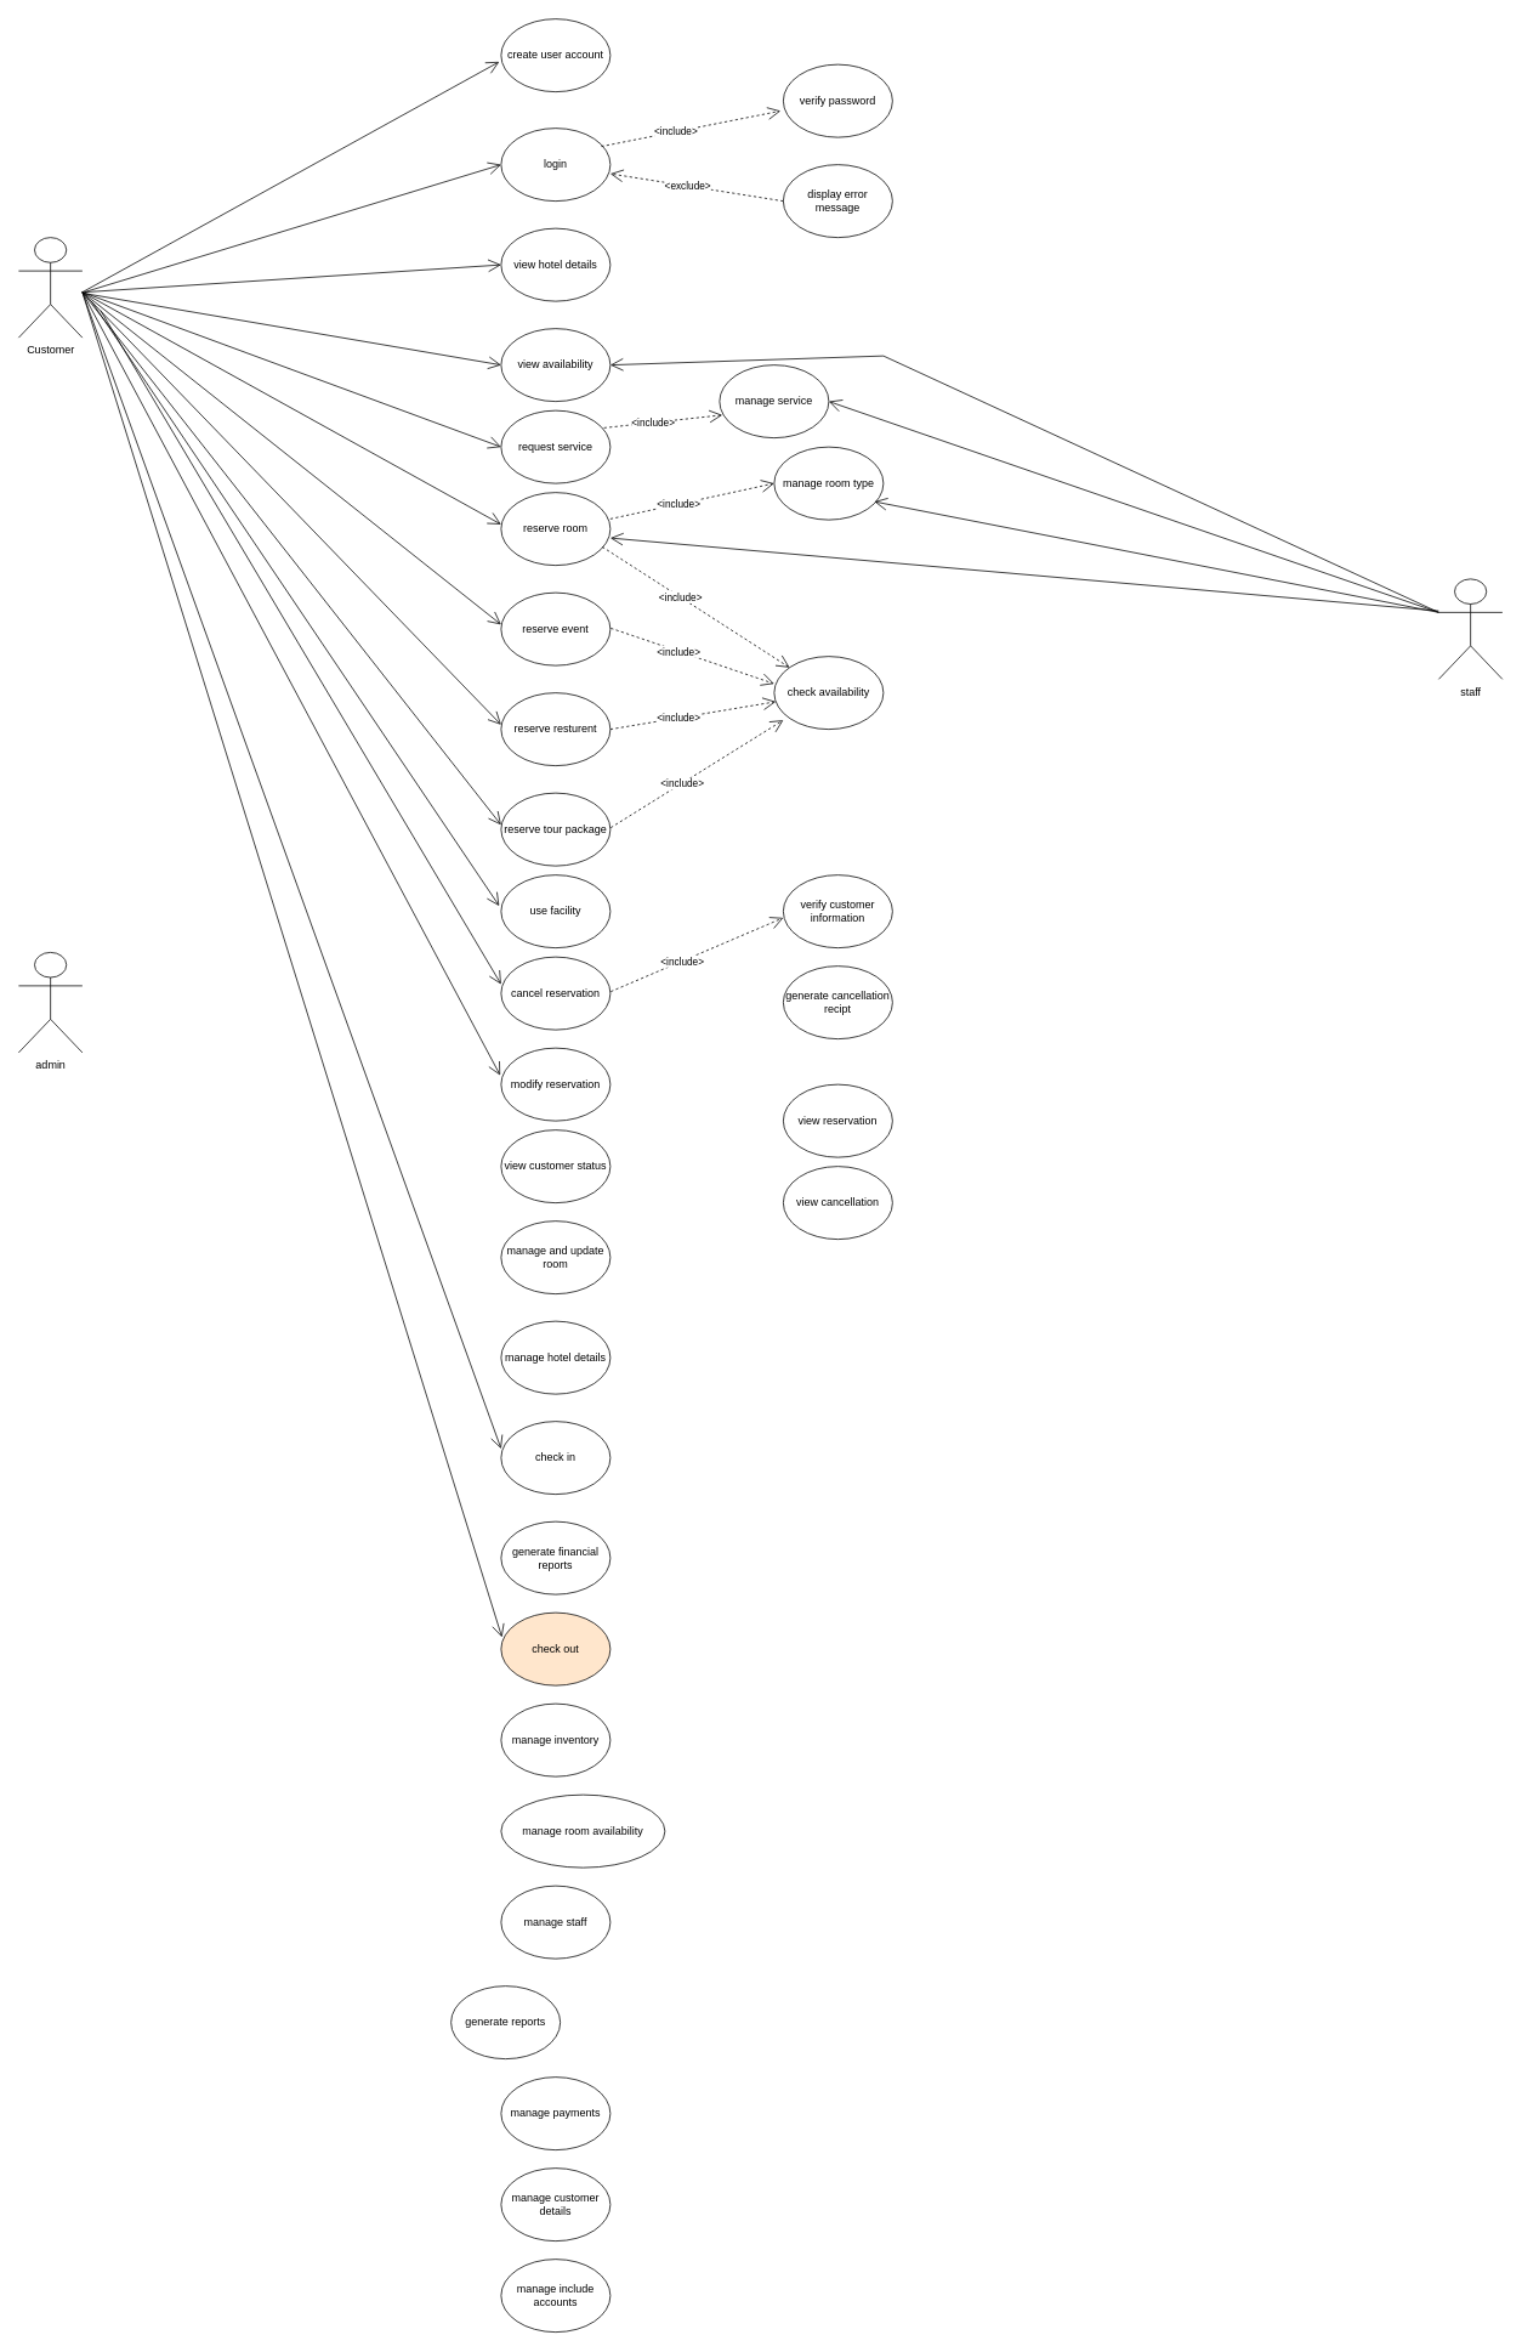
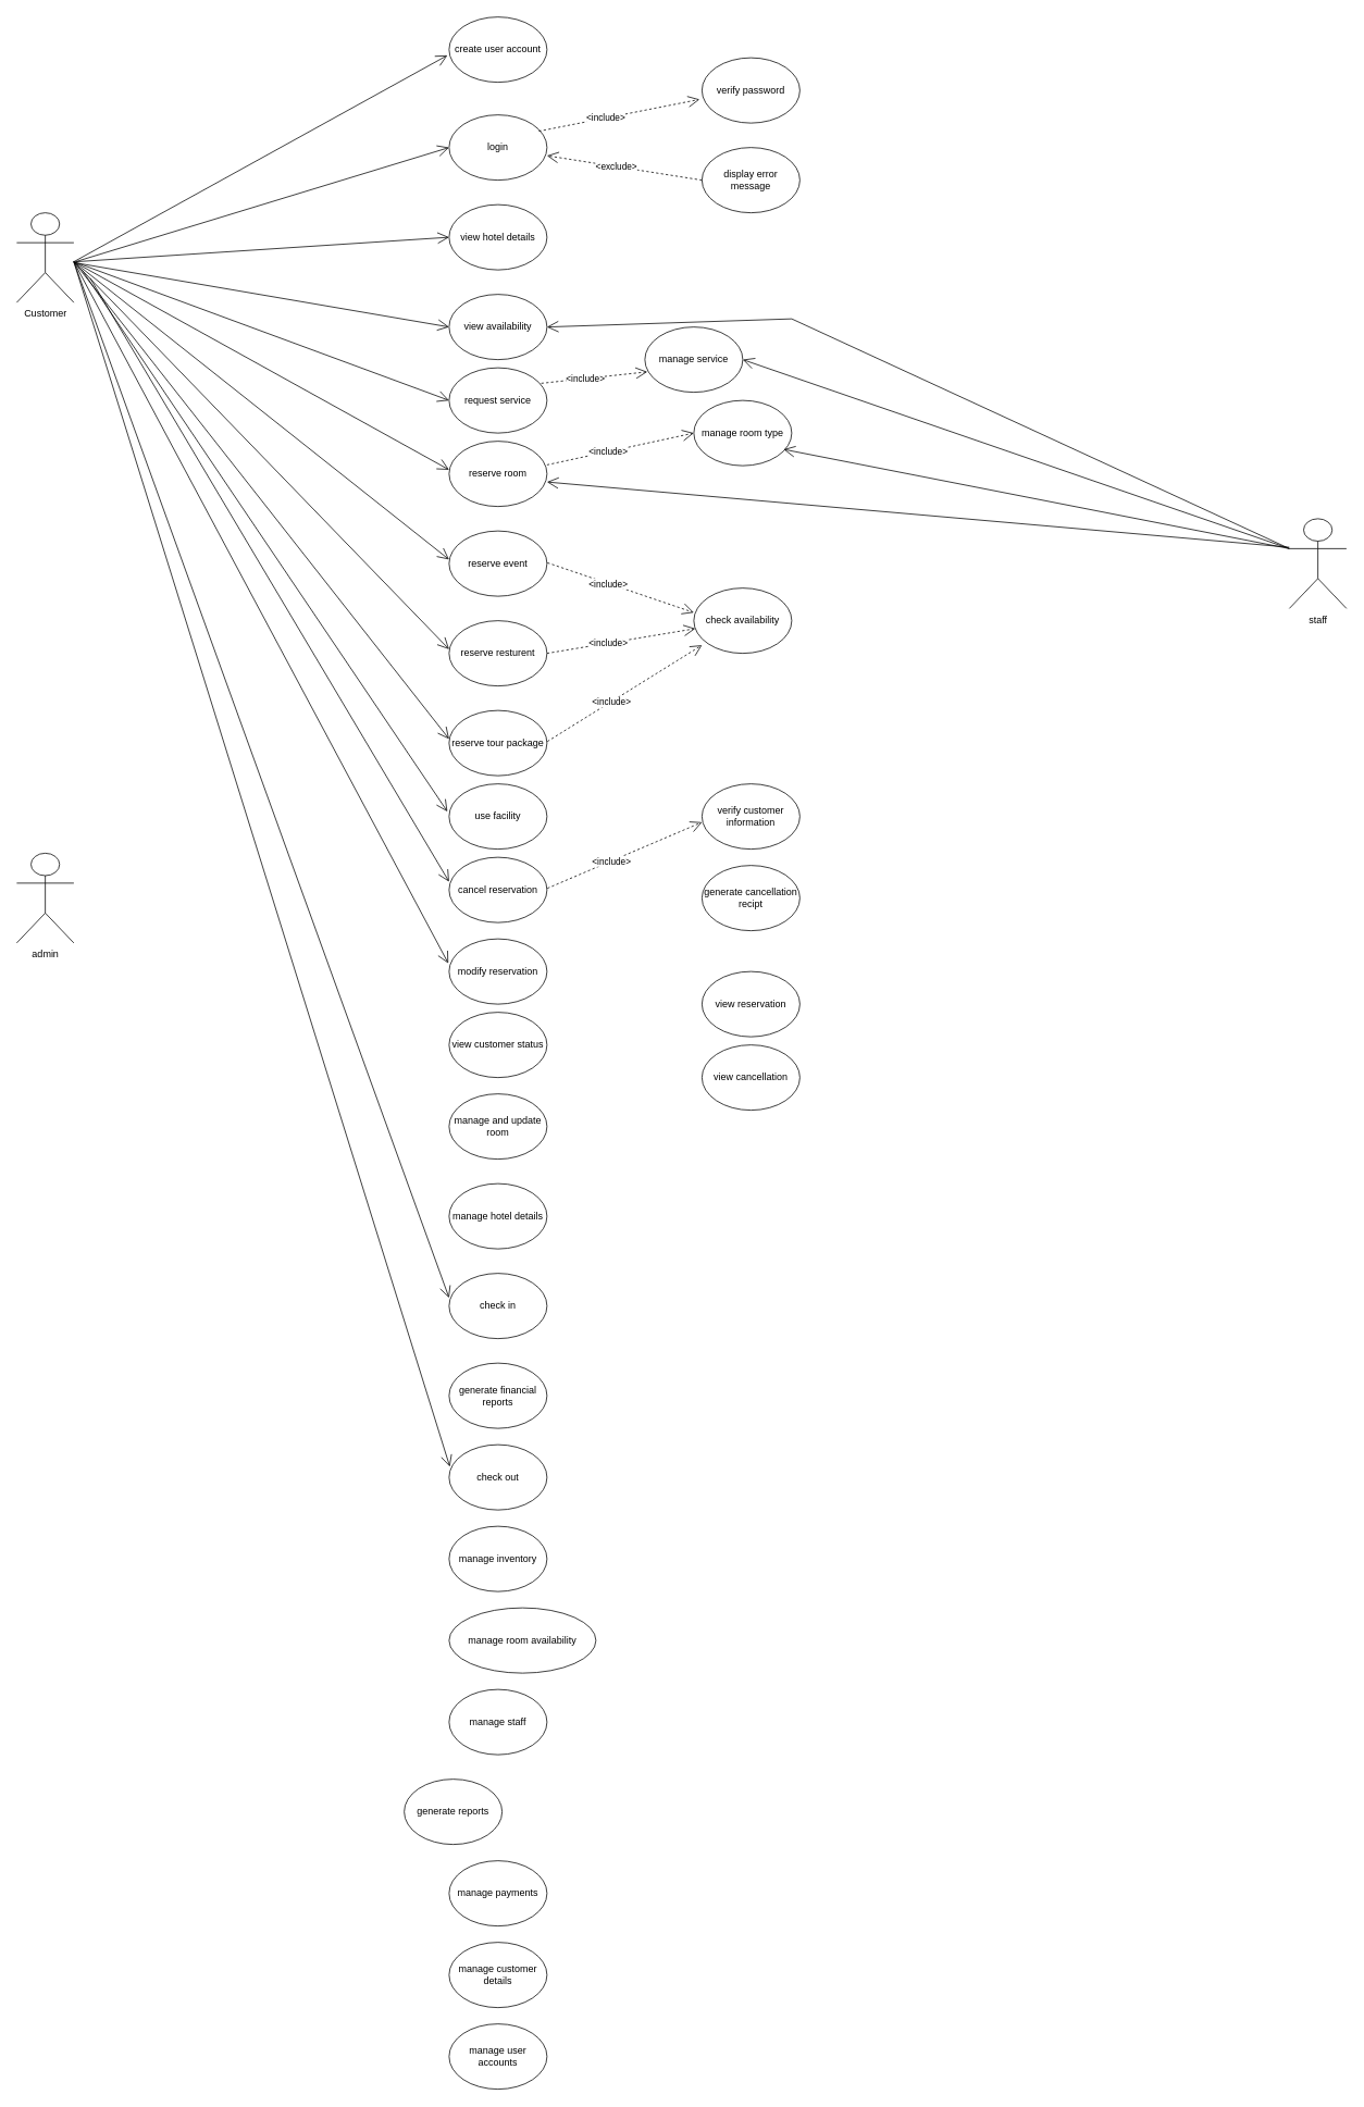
- <mxCell id="47" value="" style="endArrow=open;dashed=1;endFill=0;endSize=12;html=1;rounded=0;exitX=0.926;exitY=0.746;exitDx=0;exitDy=0;exitPerimeter=0;" edge="1" parent="1" source="7" target="13"><mxGeometry width="160" relative="1" as="geometry"><mxPoint x="670" y="589" as="sourcePoint" /><mxPoint x="850" y="550" as="targetPoint" /></mxGeometry></mxCell>
- <mxCell id="48" value="&amp;lt;include&amp;gt;" style="edgeLabel;html=1;align=center;verticalAlign=middle;resizable=0;points=[];" vertex="1" connectable="0" parent="47"><mxGeometry x="-0.178" relative="1" as="geometry"><mxPoint as="offset" /></mxGeometry></mxCell>
- <mxCell id="24" value="check out" style="ellipse;whiteSpace=wrap;html=1;fillColor=#ffe6cc;" vertex="1" parent="1"><mxGeometry x="550" y="1770" width="120" height="80" as="geometry" /></mxCell>
+ <mxCell id="24" value="check out" style="ellipse;whiteSpace=wrap;html=1;" vertex="1" parent="1"><mxGeometry x="550" y="1770" width="120" height="80" as="geometry" /></mxCell>
- <mxCell id="31" value="manage include accounts" style="ellipse;whiteSpace=wrap;html=1;" vertex="1" parent="1"><mxGeometry x="550" y="2480" width="120" height="80" as="geometry" /></mxCell>
+ <mxCell id="31" value="manage user accounts" style="ellipse;whiteSpace=wrap;html=1;" vertex="1" parent="1"><mxGeometry x="550" y="2480" width="120" height="80" as="geometry" /></mxCell>
